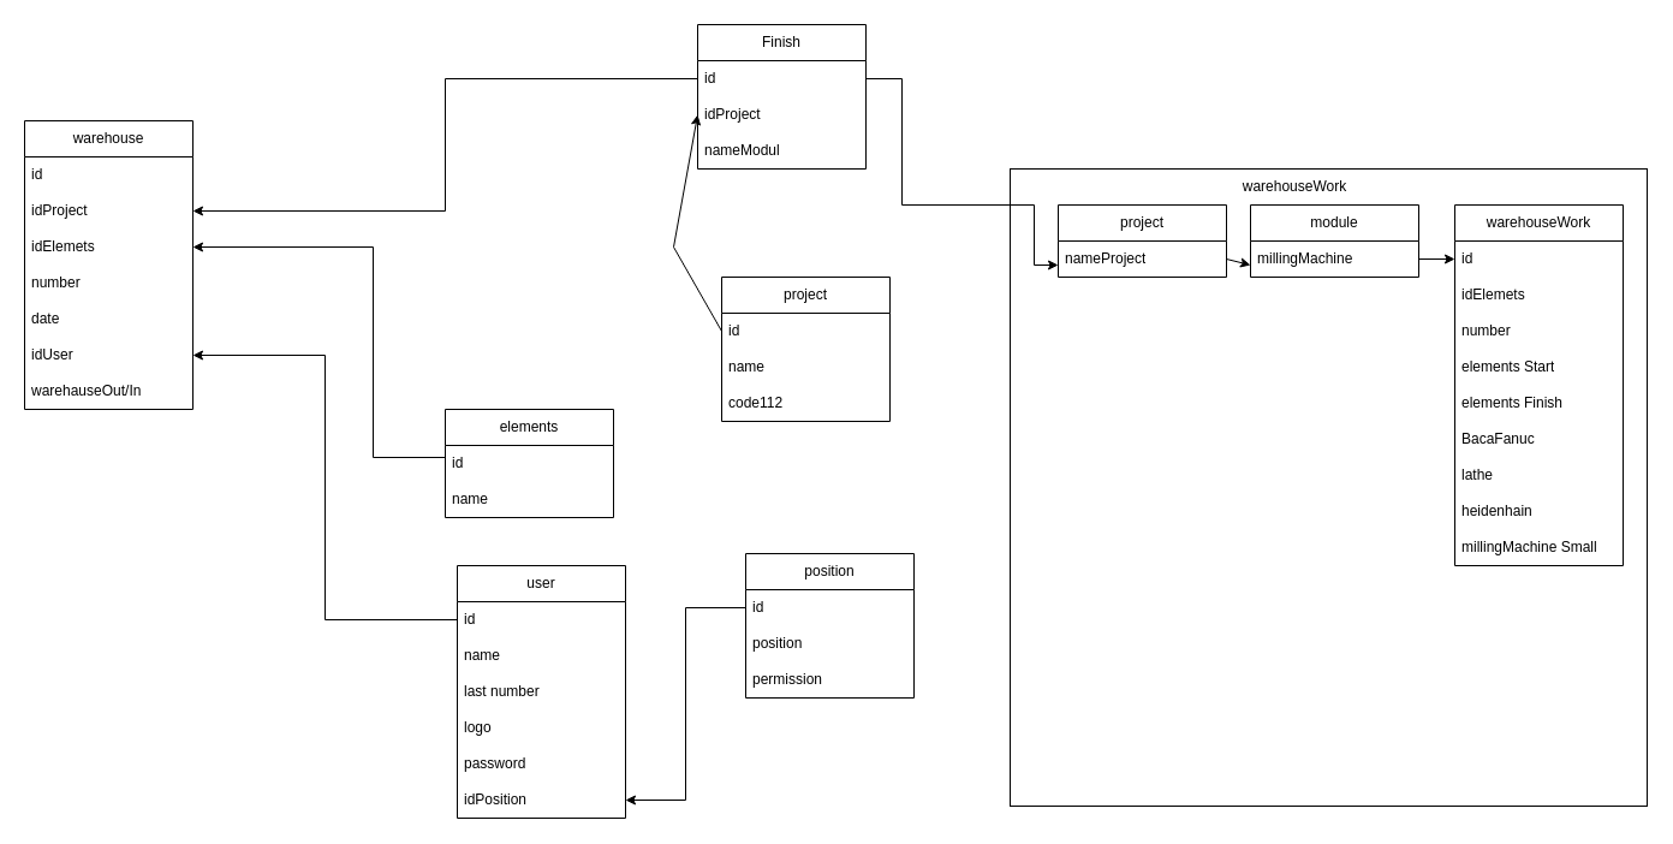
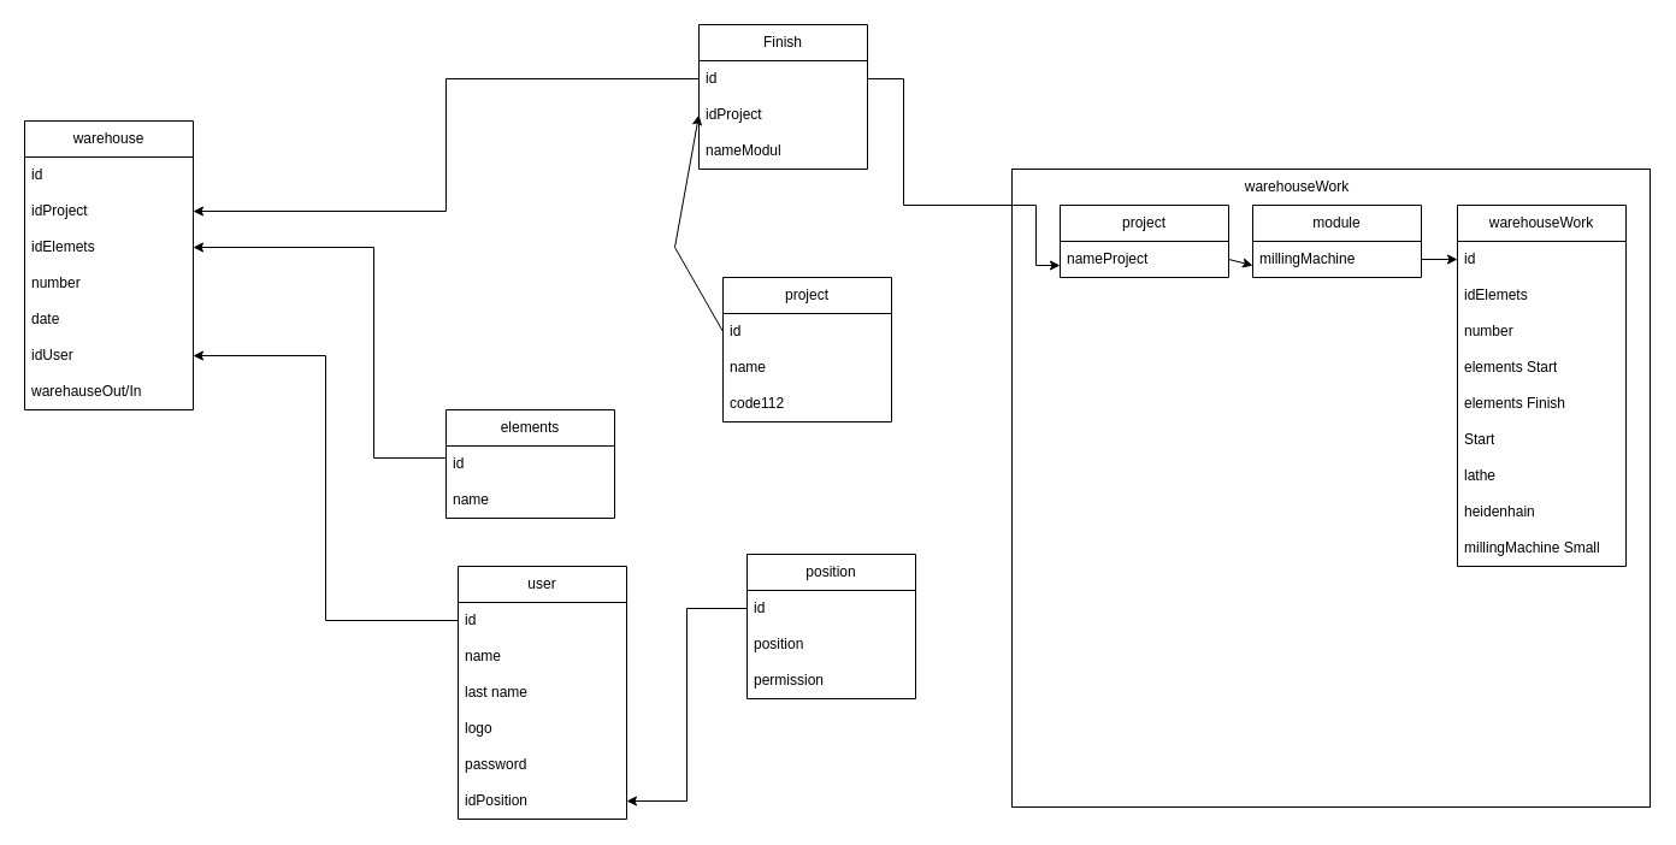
- <mxCell id="50" value="BacaFanuc" style="text;strokeColor=none;fillColor=none;align=left;verticalAlign=middle;spacingLeft=4;spacingRight=4;overflow=hidden;points=[[0,0.5],[1,0.5]];portConstraint=eastwest;rotatable=0;whiteSpace=wrap;html=1;" vertex="1" parent="44"><mxGeometry y="180" width="140" height="30" as="geometry" /></mxCell>
+ <mxCell id="50" value="Start" style="text;strokeColor=none;fillColor=none;align=left;verticalAlign=middle;spacingLeft=4;spacingRight=4;overflow=hidden;points=[[0,0.5],[1,0.5]];portConstraint=eastwest;rotatable=0;whiteSpace=wrap;html=1;" vertex="1" parent="44"><mxGeometry y="180" width="140" height="30" as="geometry" /></mxCell>
- <mxCell id="6" value="last number" style="text;strokeColor=none;fillColor=none;align=left;verticalAlign=middle;spacingLeft=4;spacingRight=4;overflow=hidden;points=[[0,0.5],[1,0.5]];portConstraint=eastwest;rotatable=0;whiteSpace=wrap;html=1;" parent="3" vertex="1"><mxGeometry y="90" width="140" height="30" as="geometry" /></mxCell>
+ <mxCell id="6" value="last name" style="text;strokeColor=none;fillColor=none;align=left;verticalAlign=middle;spacingLeft=4;spacingRight=4;overflow=hidden;points=[[0,0.5],[1,0.5]];portConstraint=eastwest;rotatable=0;whiteSpace=wrap;html=1;" parent="3" vertex="1"><mxGeometry y="90" width="140" height="30" as="geometry" /></mxCell>
